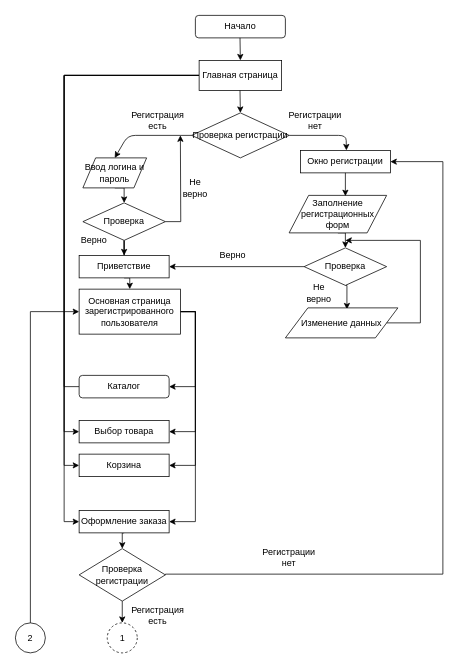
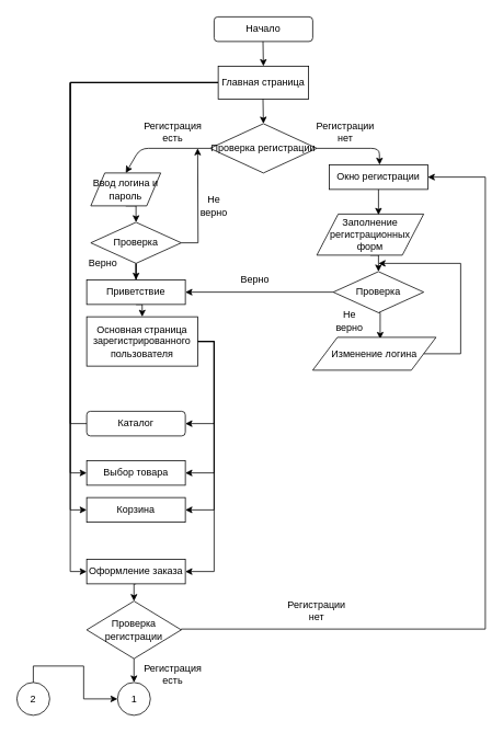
- <mxCell id="33" value="Изменение данных" style="shape=parallelogram;perimeter=parallelogramPerimeter;whiteSpace=wrap;html=1;" parent="1" vertex="1"><mxGeometry x="380" y="410" width="150" height="40" as="geometry" /></mxCell>
+ <mxCell id="33" value="Изменение логина" style="shape=parallelogram;perimeter=parallelogramPerimeter;whiteSpace=wrap;html=1;" parent="1" vertex="1"><mxGeometry x="380" y="410" width="150" height="40" as="geometry" /></mxCell>
- <mxCell id="53" style="edgeStyle=orthogonalEdgeStyle;rounded=0;orthogonalLoop=1;jettySize=auto;html=1;exitX=0.5;exitY=0;exitDx=0;exitDy=0;entryX=0;entryY=0.5;entryDx=0;entryDy=0;" parent="1" source="54" target="41" edge="1"><mxGeometry relative="1" as="geometry" /></mxCell>
+ <mxCell id="53" style="edgeStyle=orthogonalEdgeStyle;rounded=0;orthogonalLoop=1;jettySize=auto;html=1;exitX=0.5;exitY=0;exitDx=0;exitDy=0;" parent="1" source="54" target="52" edge="1"><mxGeometry relative="1" as="geometry" /></mxCell>
- <mxCell id="52" value="1" style="ellipse;whiteSpace=wrap;html=1;aspect=fixed;dashed=1;" parent="1" vertex="1"><mxGeometry x="142.5" y="830" width="40" height="40" as="geometry" /></mxCell>
+ <mxCell id="52" value="1" style="ellipse;whiteSpace=wrap;html=1;aspect=fixed;" parent="1" vertex="1"><mxGeometry x="142.5" y="830" width="40" height="40" as="geometry" /></mxCell>
